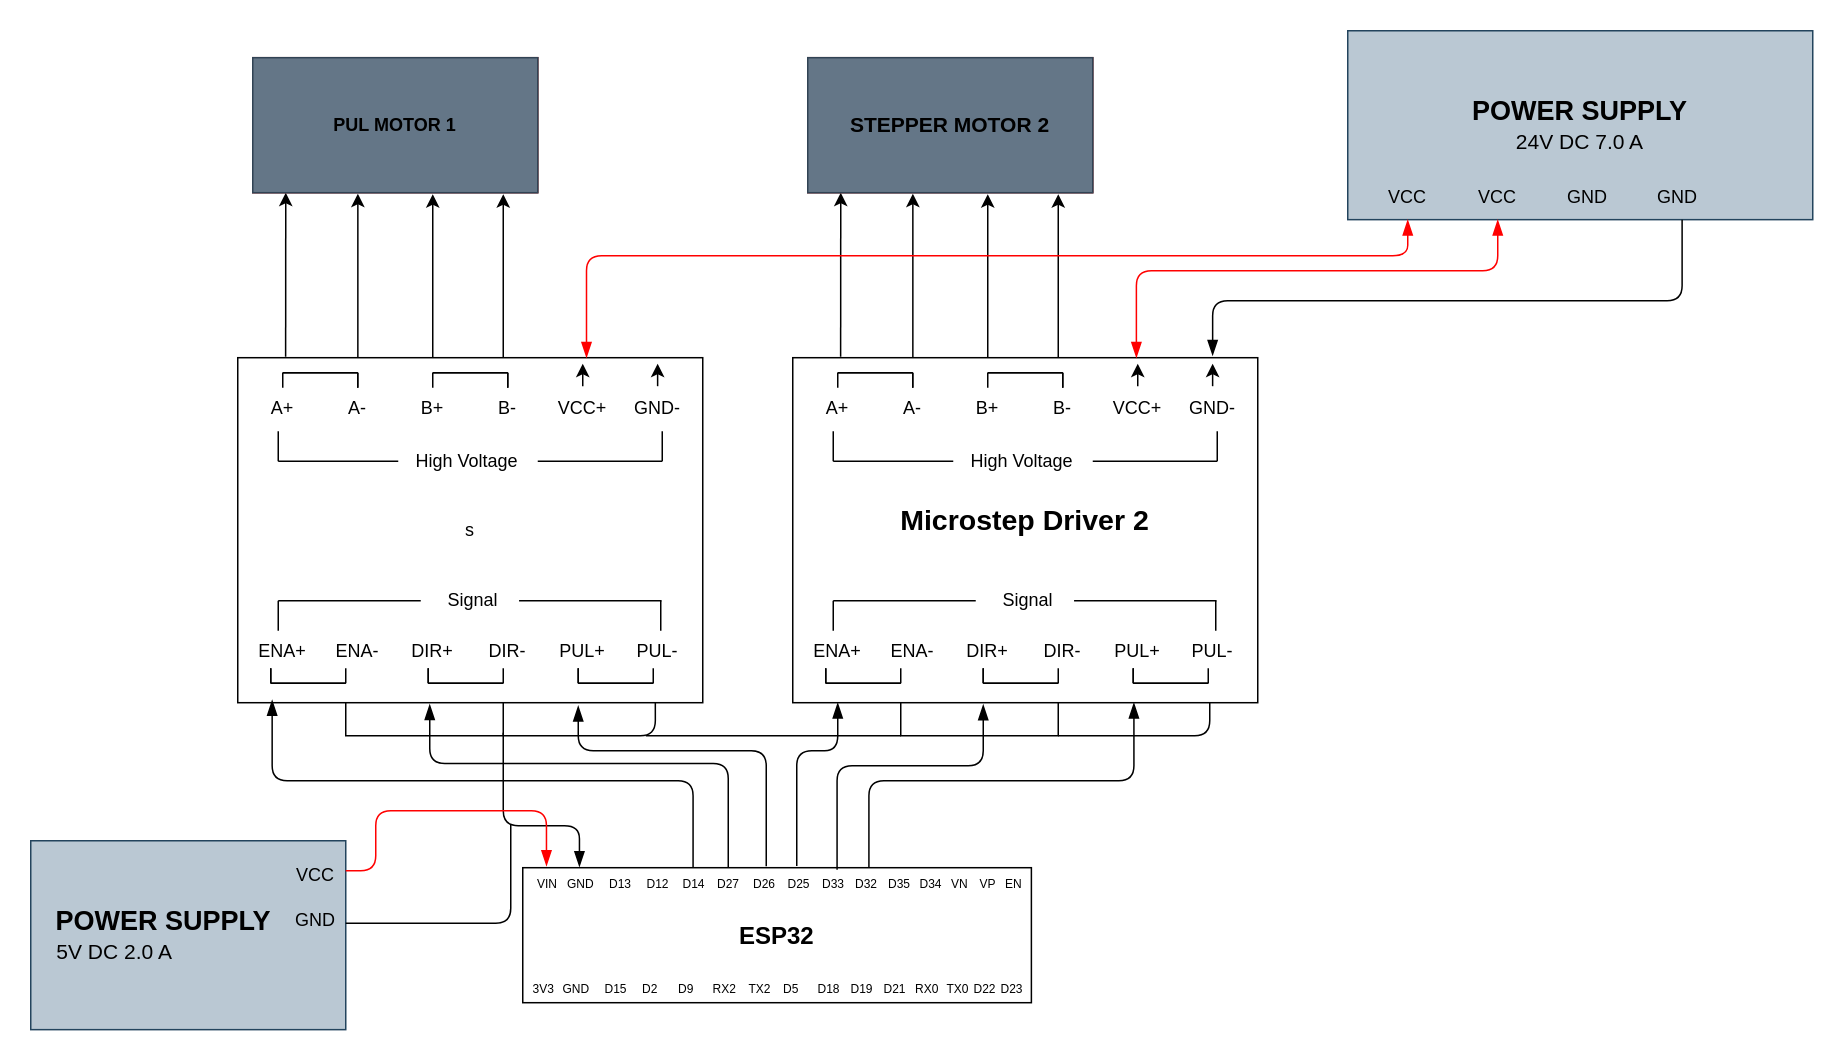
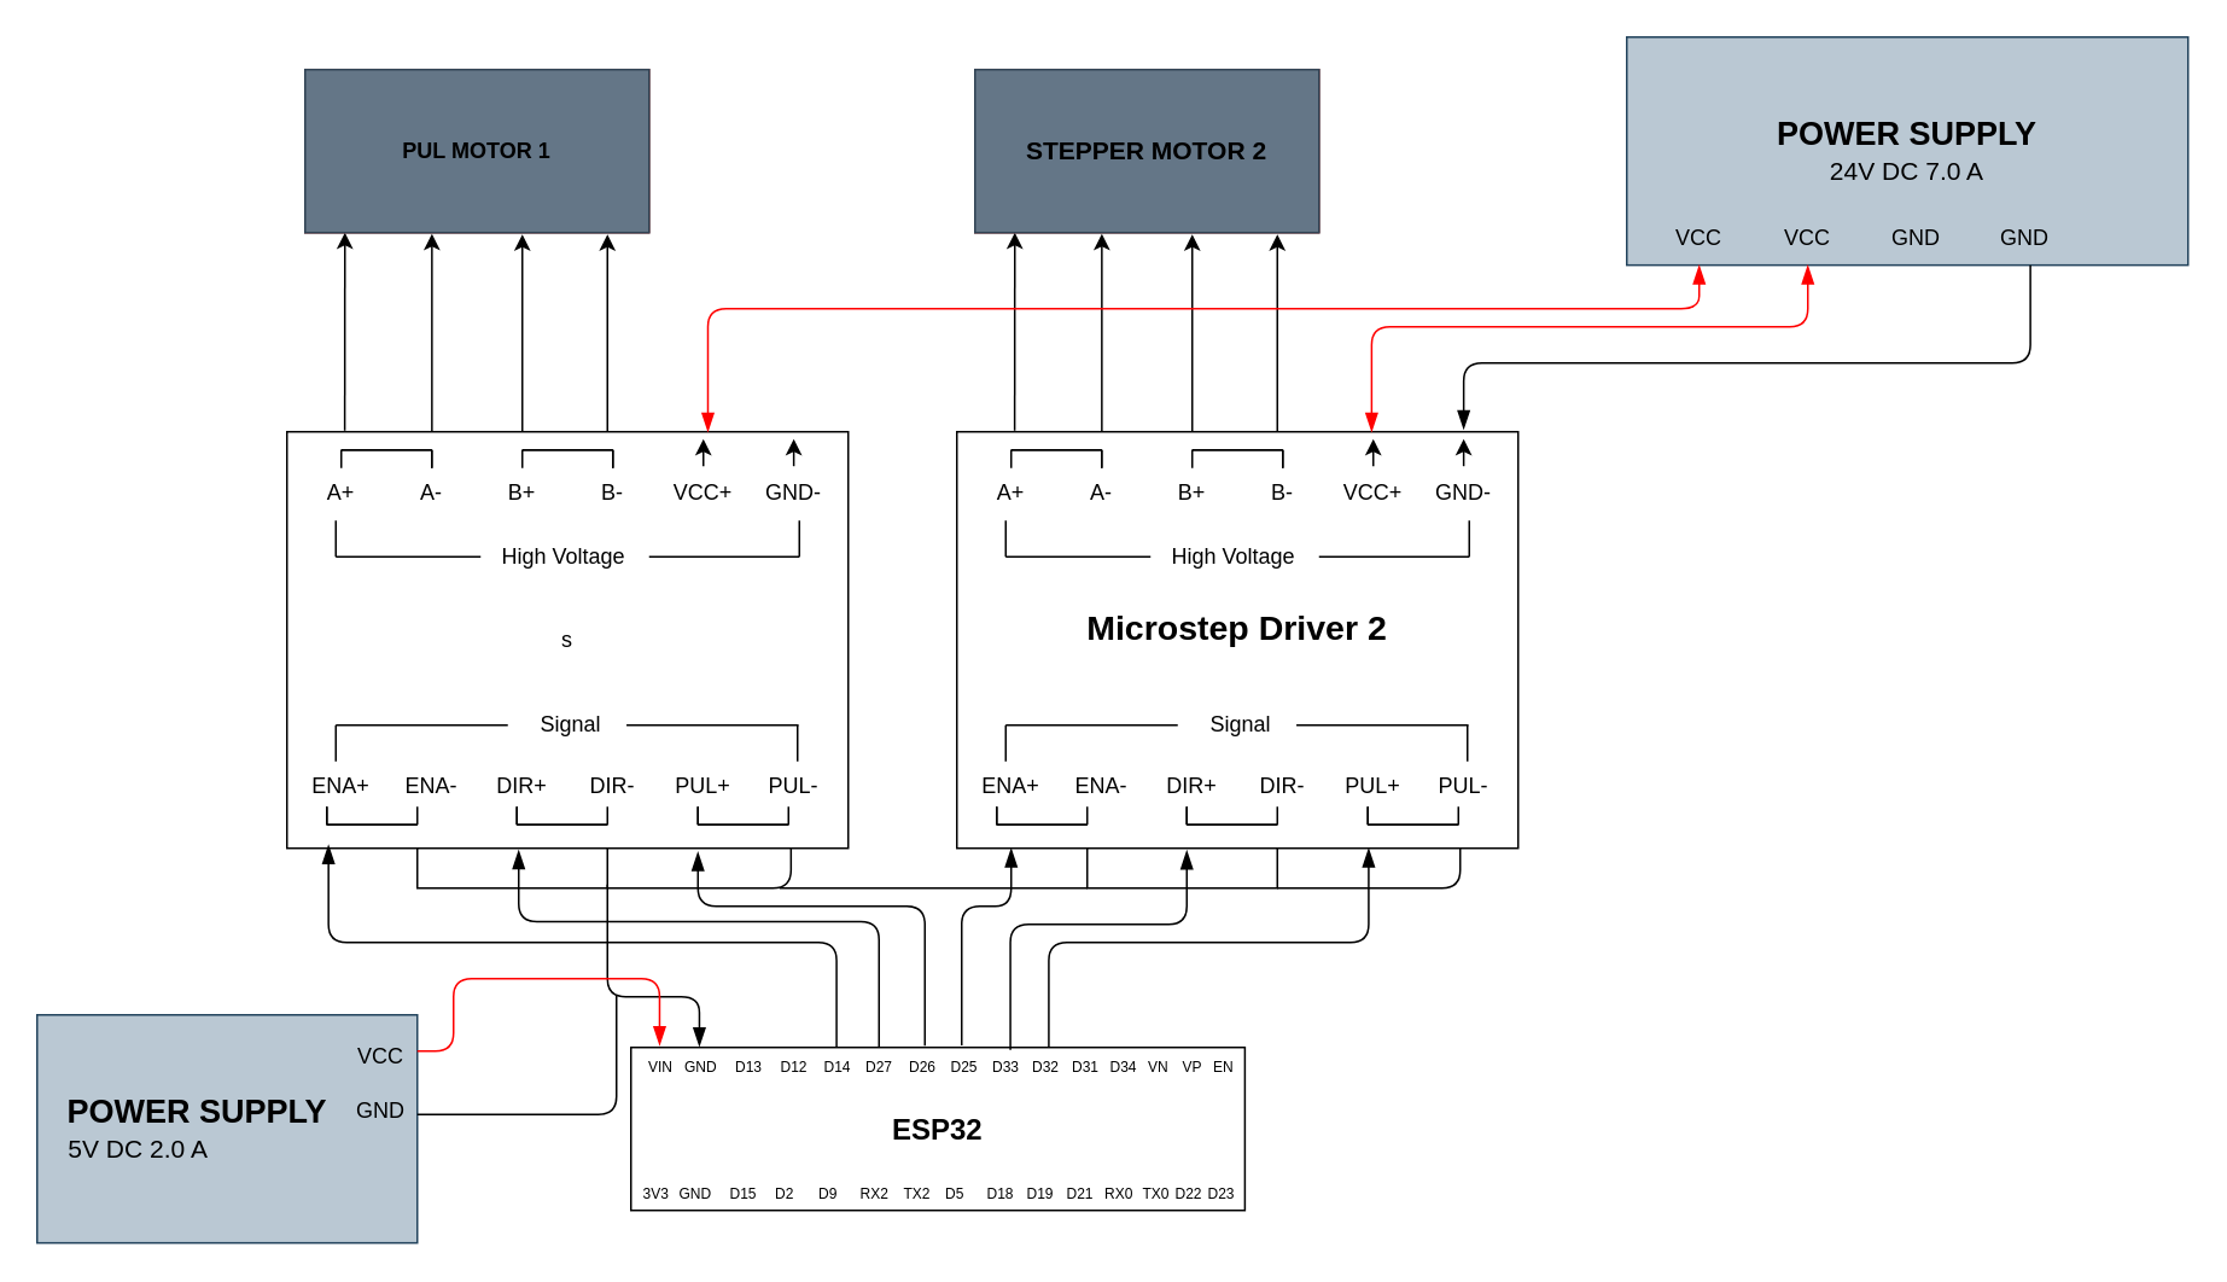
- <mxCell id="152" value="&lt;font style=&quot;font-size: 8px;&quot;&gt;D35&lt;/font&gt;" style="text;html=1;align=left;verticalAlign=middle;resizable=0;points=[];autosize=1;strokeColor=none;fillColor=none;rounded=0;imageAlign=center;imageWidth=24;spacing=0;" parent="140" vertex="1"><mxGeometry x="243.75" width="30" height="20" as="geometry" /></mxCell>
+ <mxCell id="152" value="&lt;font style=&quot;font-size: 8px;&quot;&gt;D31&lt;/font&gt;" style="text;html=1;align=left;verticalAlign=middle;resizable=0;points=[];autosize=1;strokeColor=none;fillColor=none;rounded=0;imageAlign=center;imageWidth=24;spacing=0;" parent="140" vertex="1"><mxGeometry x="243.75" width="30" height="20" as="geometry" /></mxCell>
